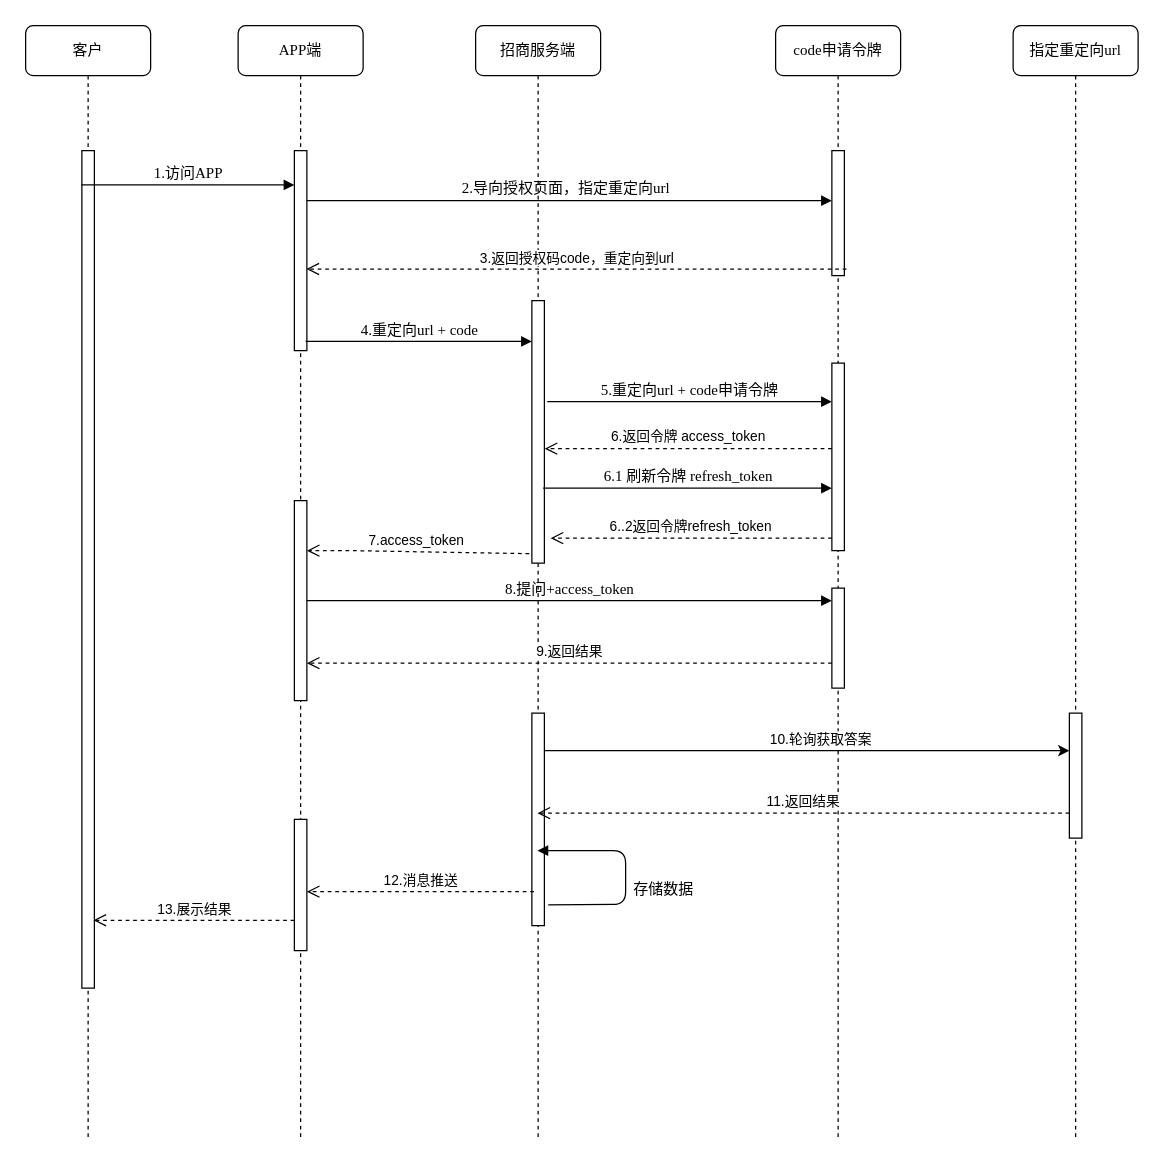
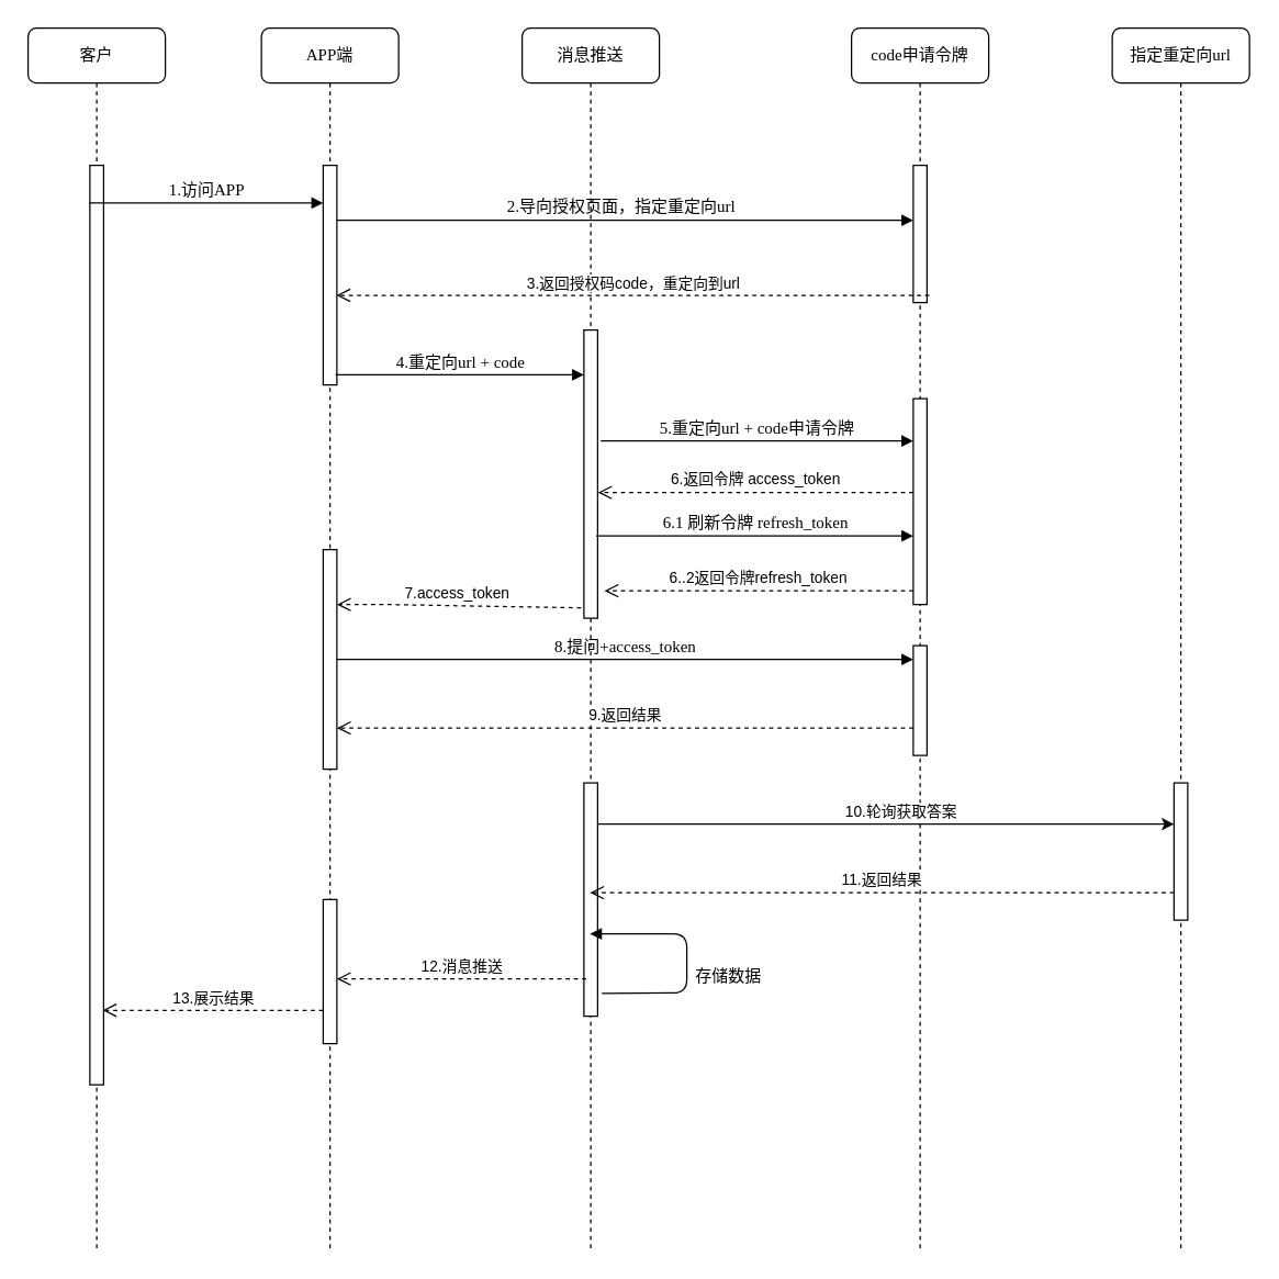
- <mxCell id="5" value="招商服务端" style="shape=umlLifeline;perimeter=lifelinePerimeter;whiteSpace=wrap;html=1;container=1;collapsible=0;recursiveResize=0;outlineConnect=0;rounded=1;shadow=0;comic=0;labelBackgroundColor=none;strokeWidth=1;fontFamily=Verdana;fontSize=12;align=center;" parent="1" vertex="1"><mxGeometry x="380" y="20" width="100" height="890" as="geometry" /></mxCell>
+ <mxCell id="5" value="消息推送" style="shape=umlLifeline;perimeter=lifelinePerimeter;whiteSpace=wrap;html=1;container=1;collapsible=0;recursiveResize=0;outlineConnect=0;rounded=1;shadow=0;comic=0;labelBackgroundColor=none;strokeWidth=1;fontFamily=Verdana;fontSize=12;align=center;" parent="1" vertex="1"><mxGeometry x="380" y="20" width="100" height="890" as="geometry" /></mxCell>
